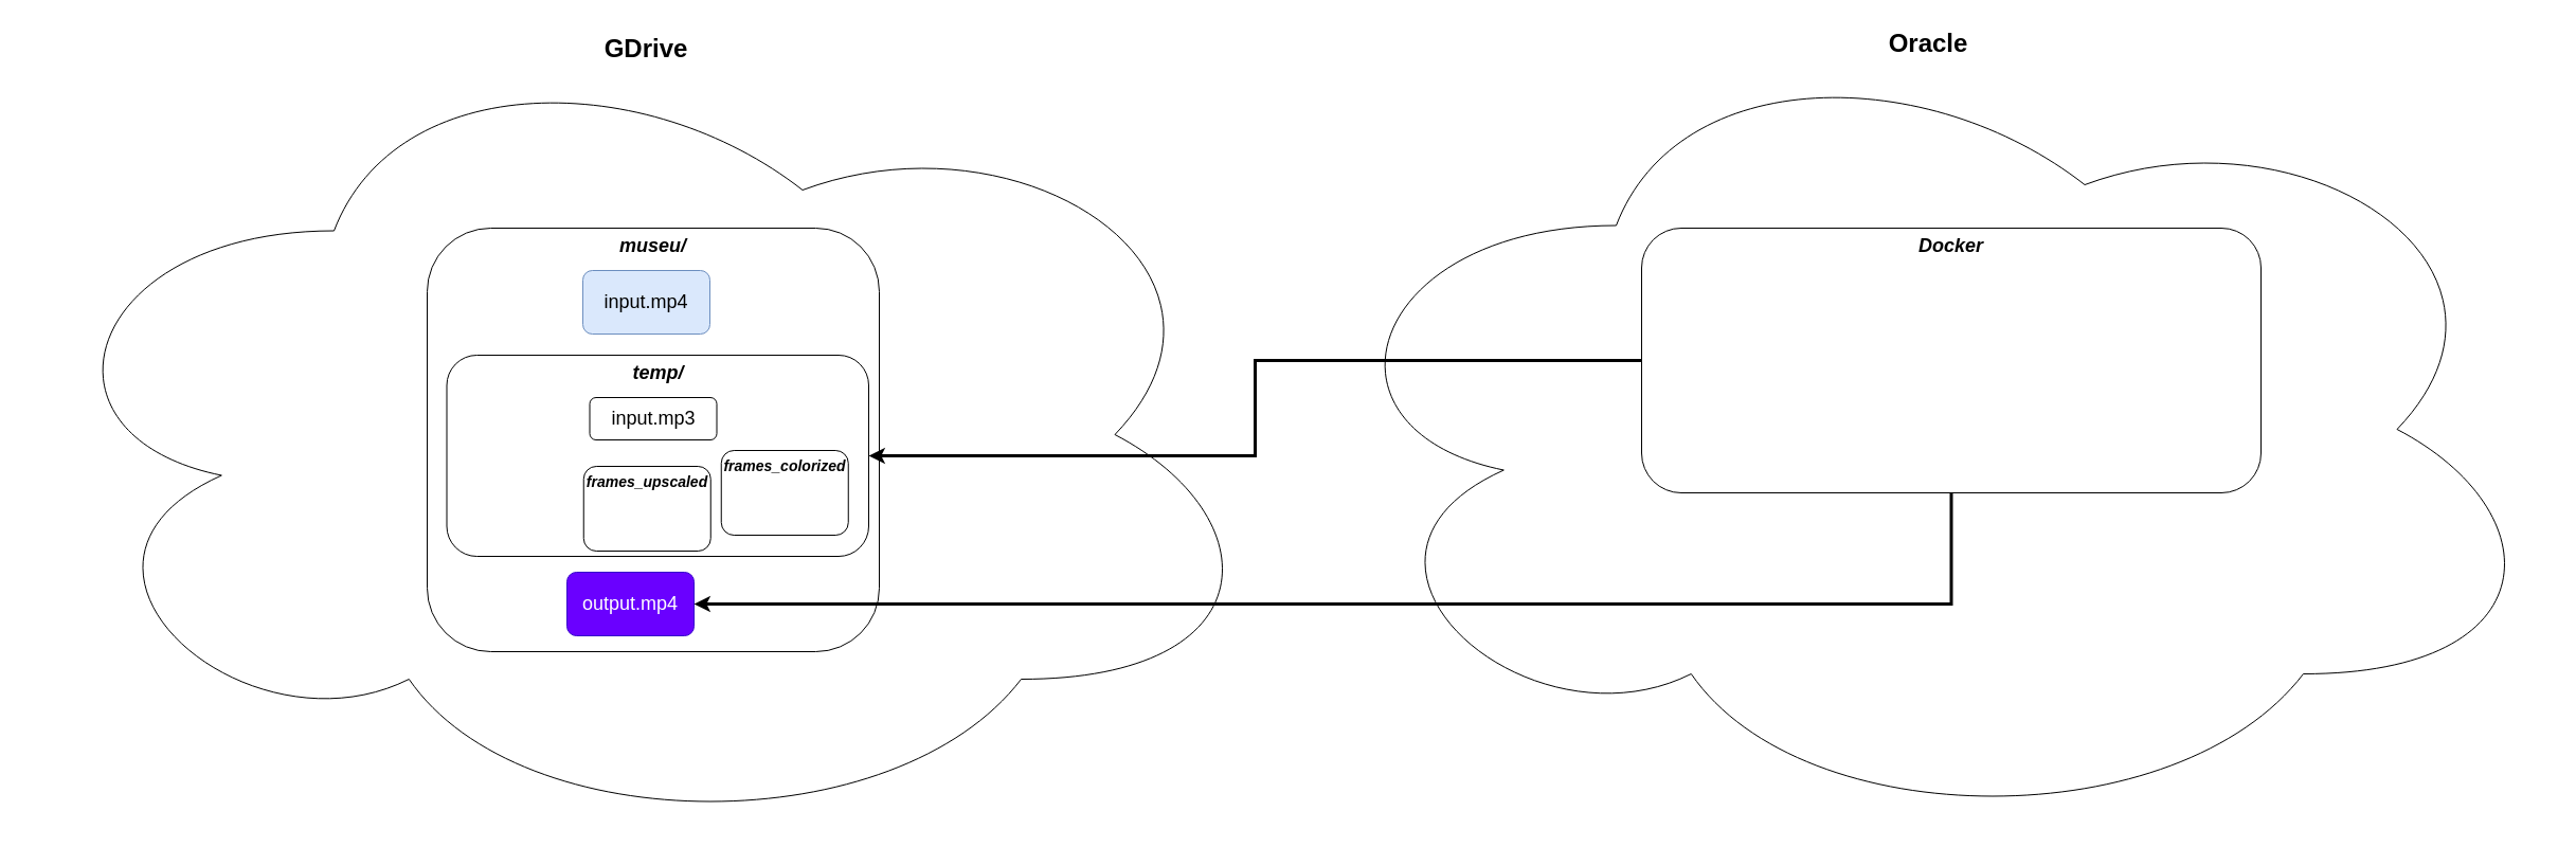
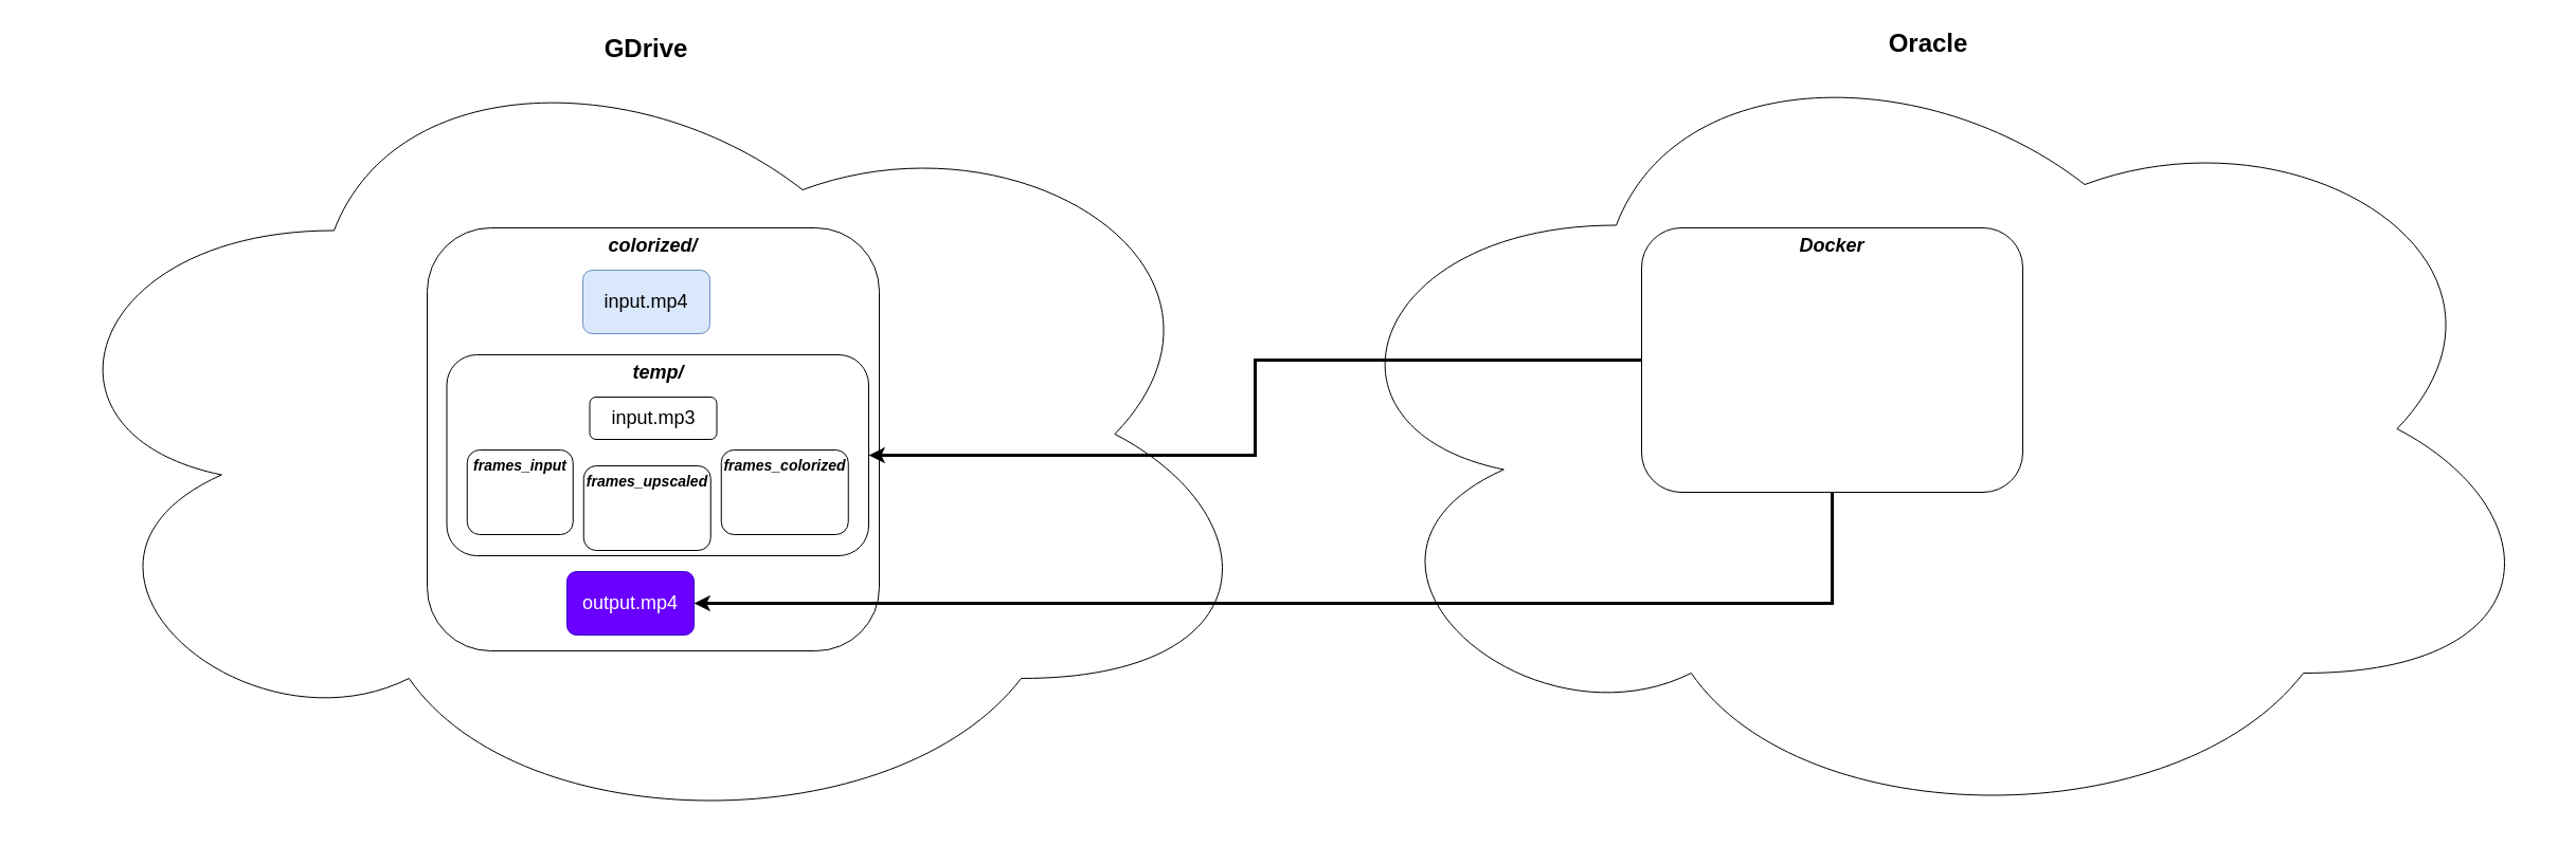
- <mxCell id="3" value="museu/" style="whiteSpace=wrap;html=1;rounded=1;verticalAlign=top;fontSize=18;fontStyle=3" vertex="1" parent="1"><mxGeometry x="403" y="215" width="427" height="400" as="geometry" /></mxCell>
+ <mxCell id="3" value="colorized/" style="whiteSpace=wrap;html=1;rounded=1;verticalAlign=top;fontSize=18;fontStyle=3" vertex="1" parent="1"><mxGeometry x="403" y="215" width="427" height="400" as="geometry" /></mxCell>
- <mxCell id="13" value="Docker" style="whiteSpace=wrap;html=1;rounded=1;verticalAlign=top;fontSize=18;fontStyle=3" vertex="1" parent="1"><mxGeometry x="1550" y="215" width="585" height="250" as="geometry" /></mxCell>
+ <mxCell id="13" value="Docker" style="whiteSpace=wrap;html=1;rounded=1;verticalAlign=top;fontSize=18;fontStyle=3" vertex="1" parent="1"><mxGeometry x="1550" y="215" width="360" height="250" as="geometry" /></mxCell>
+ <mxCell id="6" value="frames_input" style="whiteSpace=wrap;html=1;rounded=1;verticalAlign=top;fontSize=14;fontStyle=3" vertex="1" parent="1"><mxGeometry x="440.75" y="425" width="100" height="80" as="geometry" /></mxCell>
